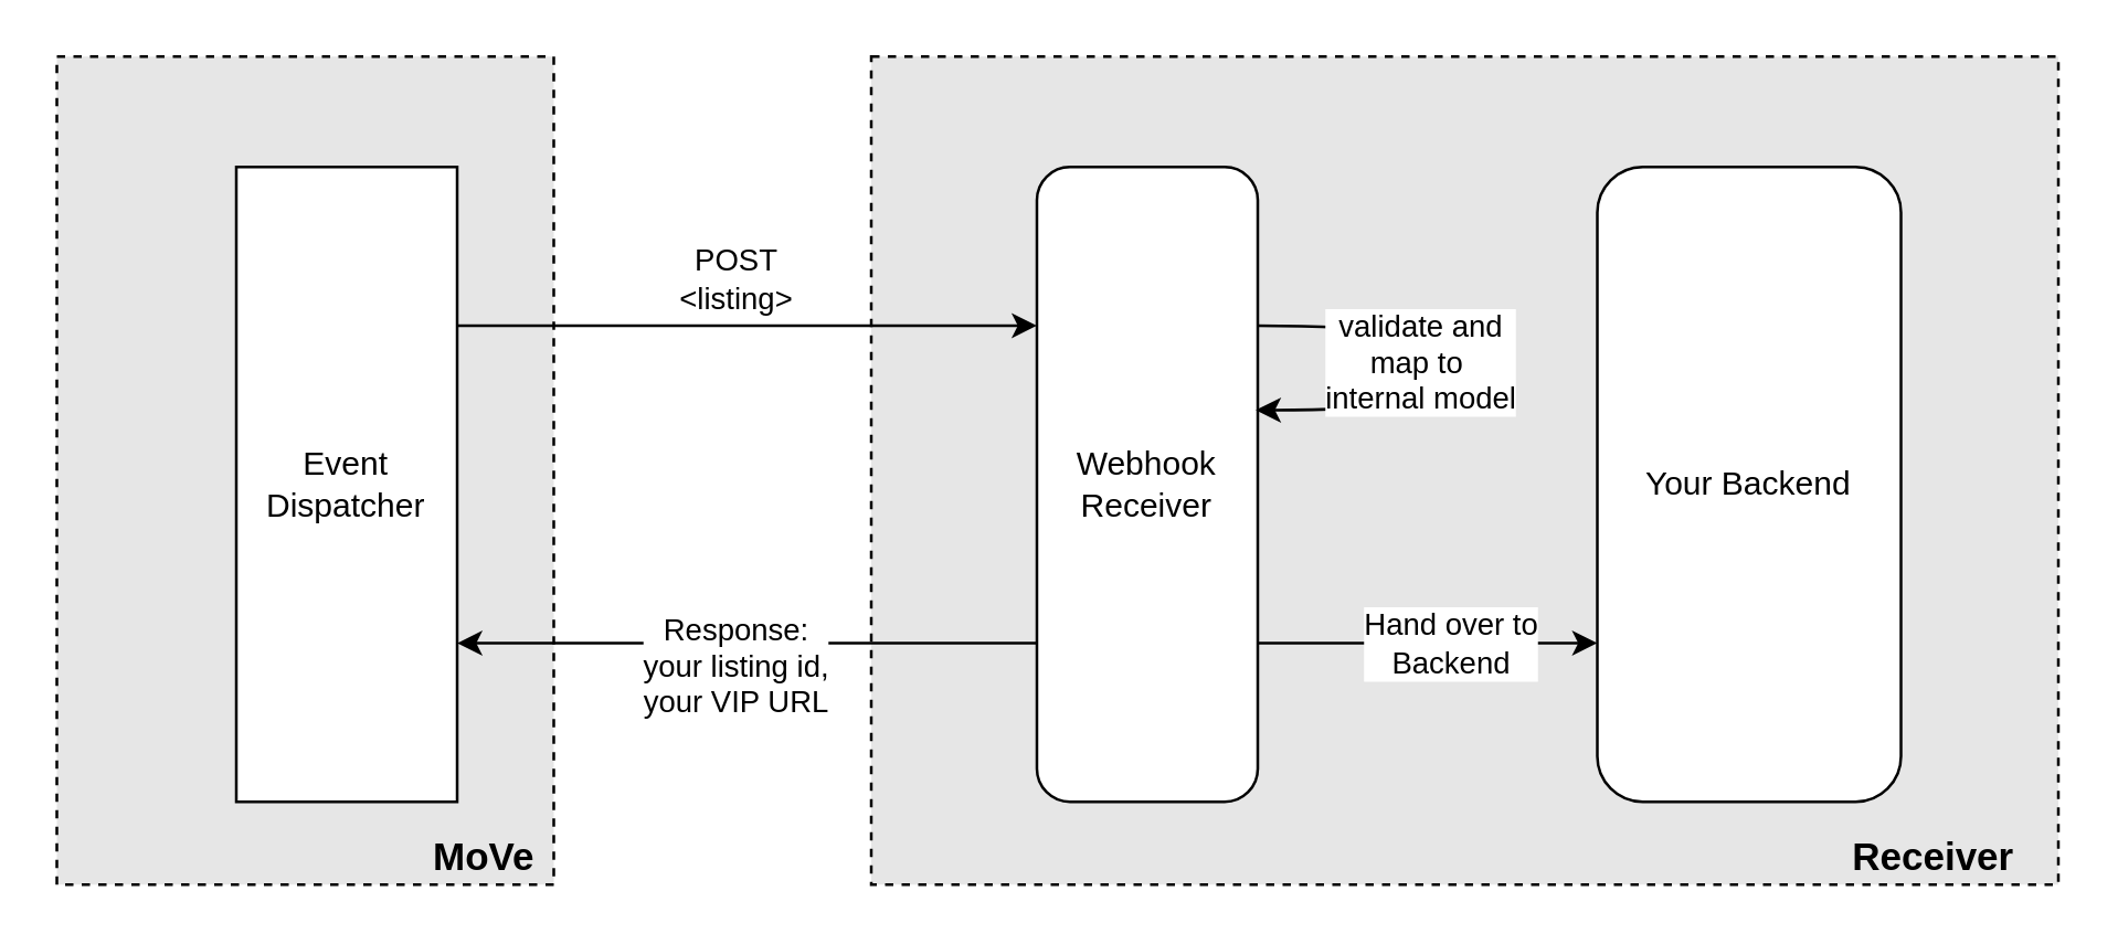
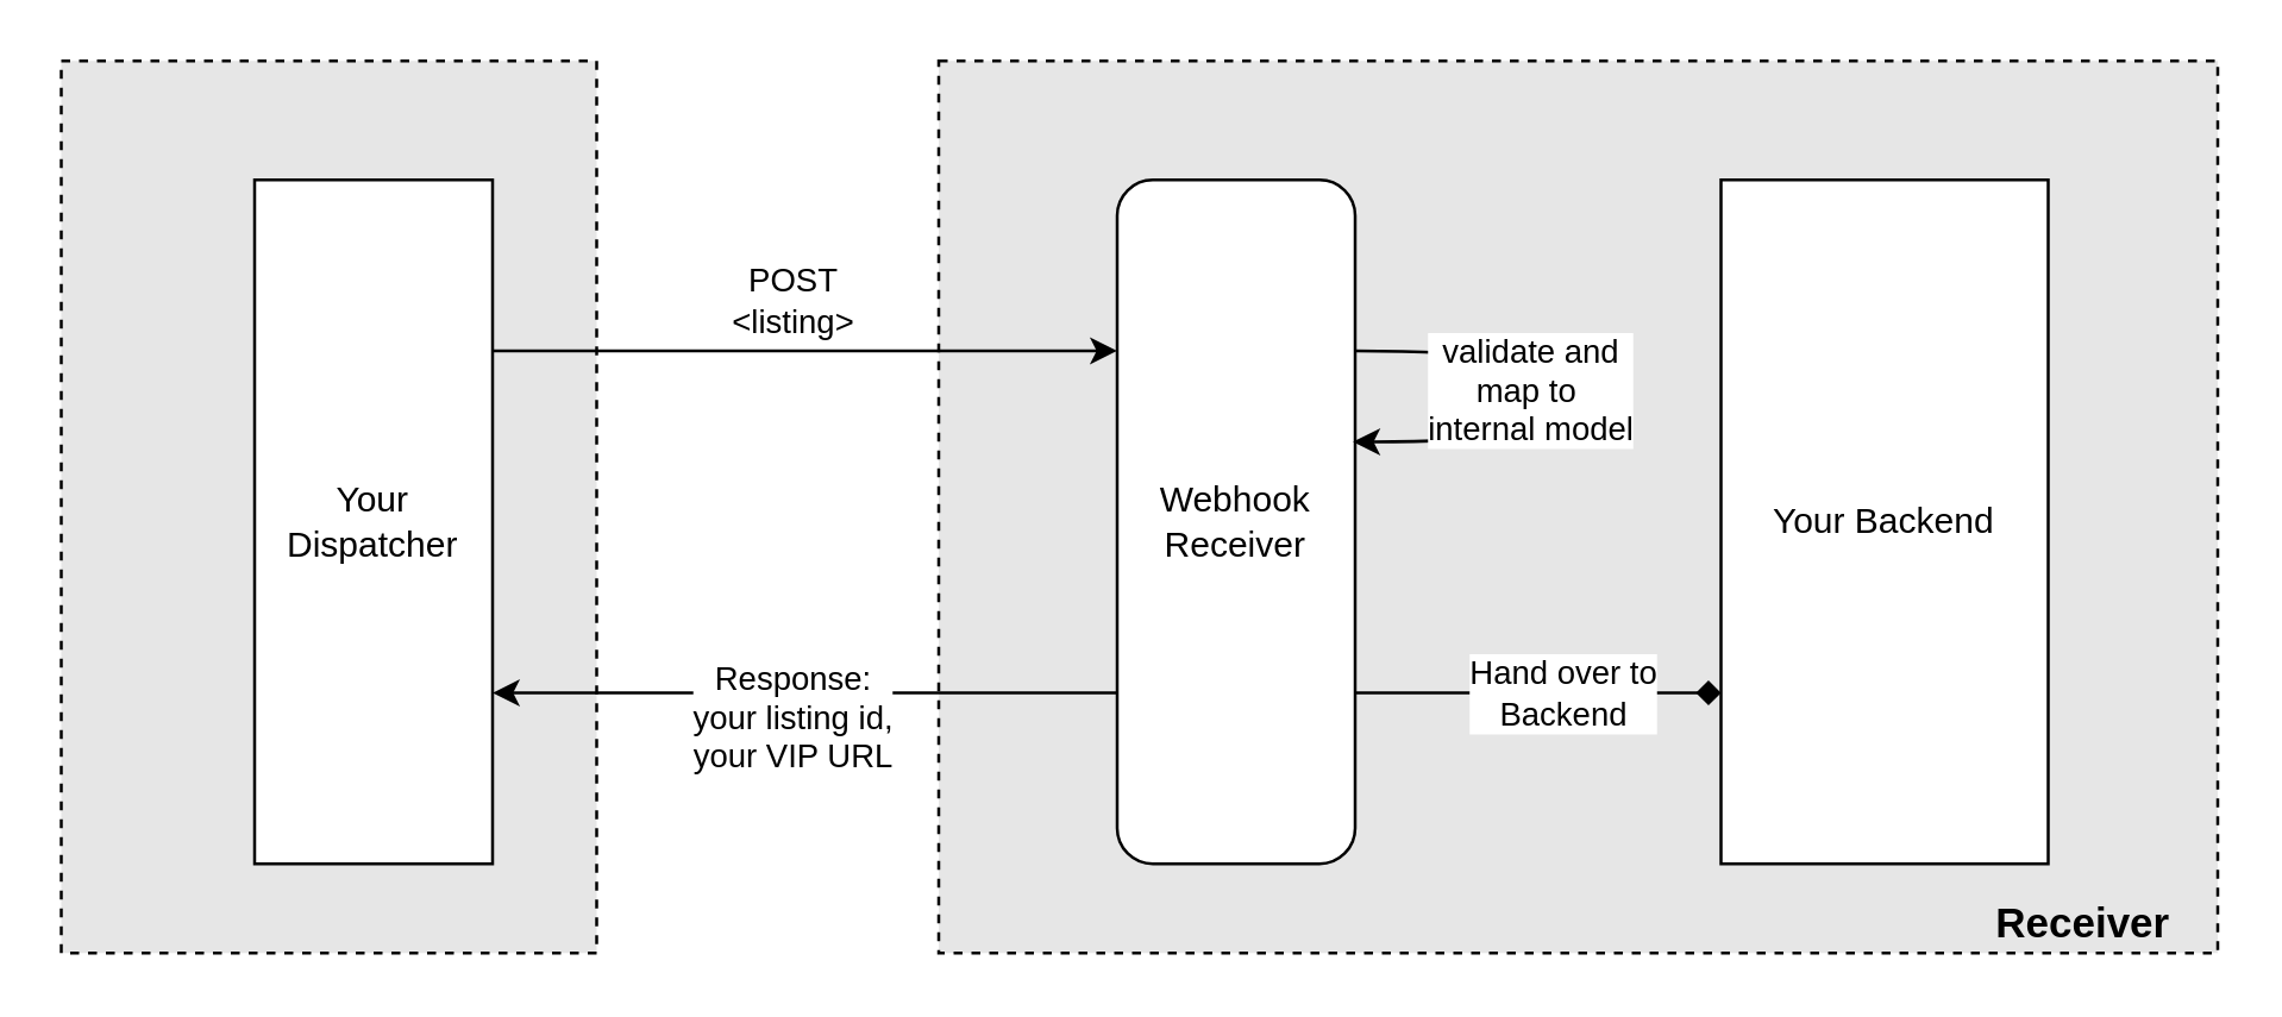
- <mxCell id="6" value="Event&lt;br&gt;Dispatcher" style="rounded=0;whiteSpace=wrap;html=1;" parent="1" vertex="1"><mxGeometry x="85" y="60" width="80" height="230" as="geometry" /></mxCell>
+ <mxCell id="6" value="Your&lt;br&gt;Dispatcher" style="rounded=0;whiteSpace=wrap;html=1;" parent="1" vertex="1"><mxGeometry x="85" y="60" width="80" height="230" as="geometry" /></mxCell>
- <mxCell id="12" value="Your Backend" style="whiteSpace=wrap;html=1;rounded=1;" parent="1" vertex="1"><mxGeometry x="578" y="60" width="110" height="230" as="geometry" /></mxCell>
+ <mxCell id="12" value="Your Backend" style="rounded=0;whiteSpace=wrap;html=1;" parent="1" vertex="1"><mxGeometry x="578" y="60" width="110" height="230" as="geometry" /></mxCell>
- <mxCell id="7" style="edgeStyle=orthogonalEdgeStyle;rounded=0;orthogonalLoop=1;jettySize=auto;html=1;exitX=1;exitY=0.75;exitDx=0;exitDy=0;entryX=0;entryY=0.75;entryDx=0;entryDy=0;" parent="1" source="11" target="12" edge="1"><mxGeometry relative="1" as="geometry" /></mxCell>
+ <mxCell id="7" style="edgeStyle=orthogonalEdgeStyle;rounded=0;orthogonalLoop=1;jettySize=auto;html=1;exitX=1;exitY=0.75;exitDx=0;exitDy=0;entryX=0;entryY=0.75;entryDx=0;entryDy=0;endArrow=diamond;" parent="1" source="11" target="12" edge="1"><mxGeometry relative="1" as="geometry" /></mxCell>
- <mxCell id="15" value="MoVe" style="text;html=1;strokeColor=none;fillColor=none;align=center;verticalAlign=middle;whiteSpace=wrap;rounded=0;dashed=1;fontStyle=1;fontSize=14;" parent="1" vertex="1"><mxGeometry x="155" y="300" width="40" height="20" as="geometry" /></mxCell>
